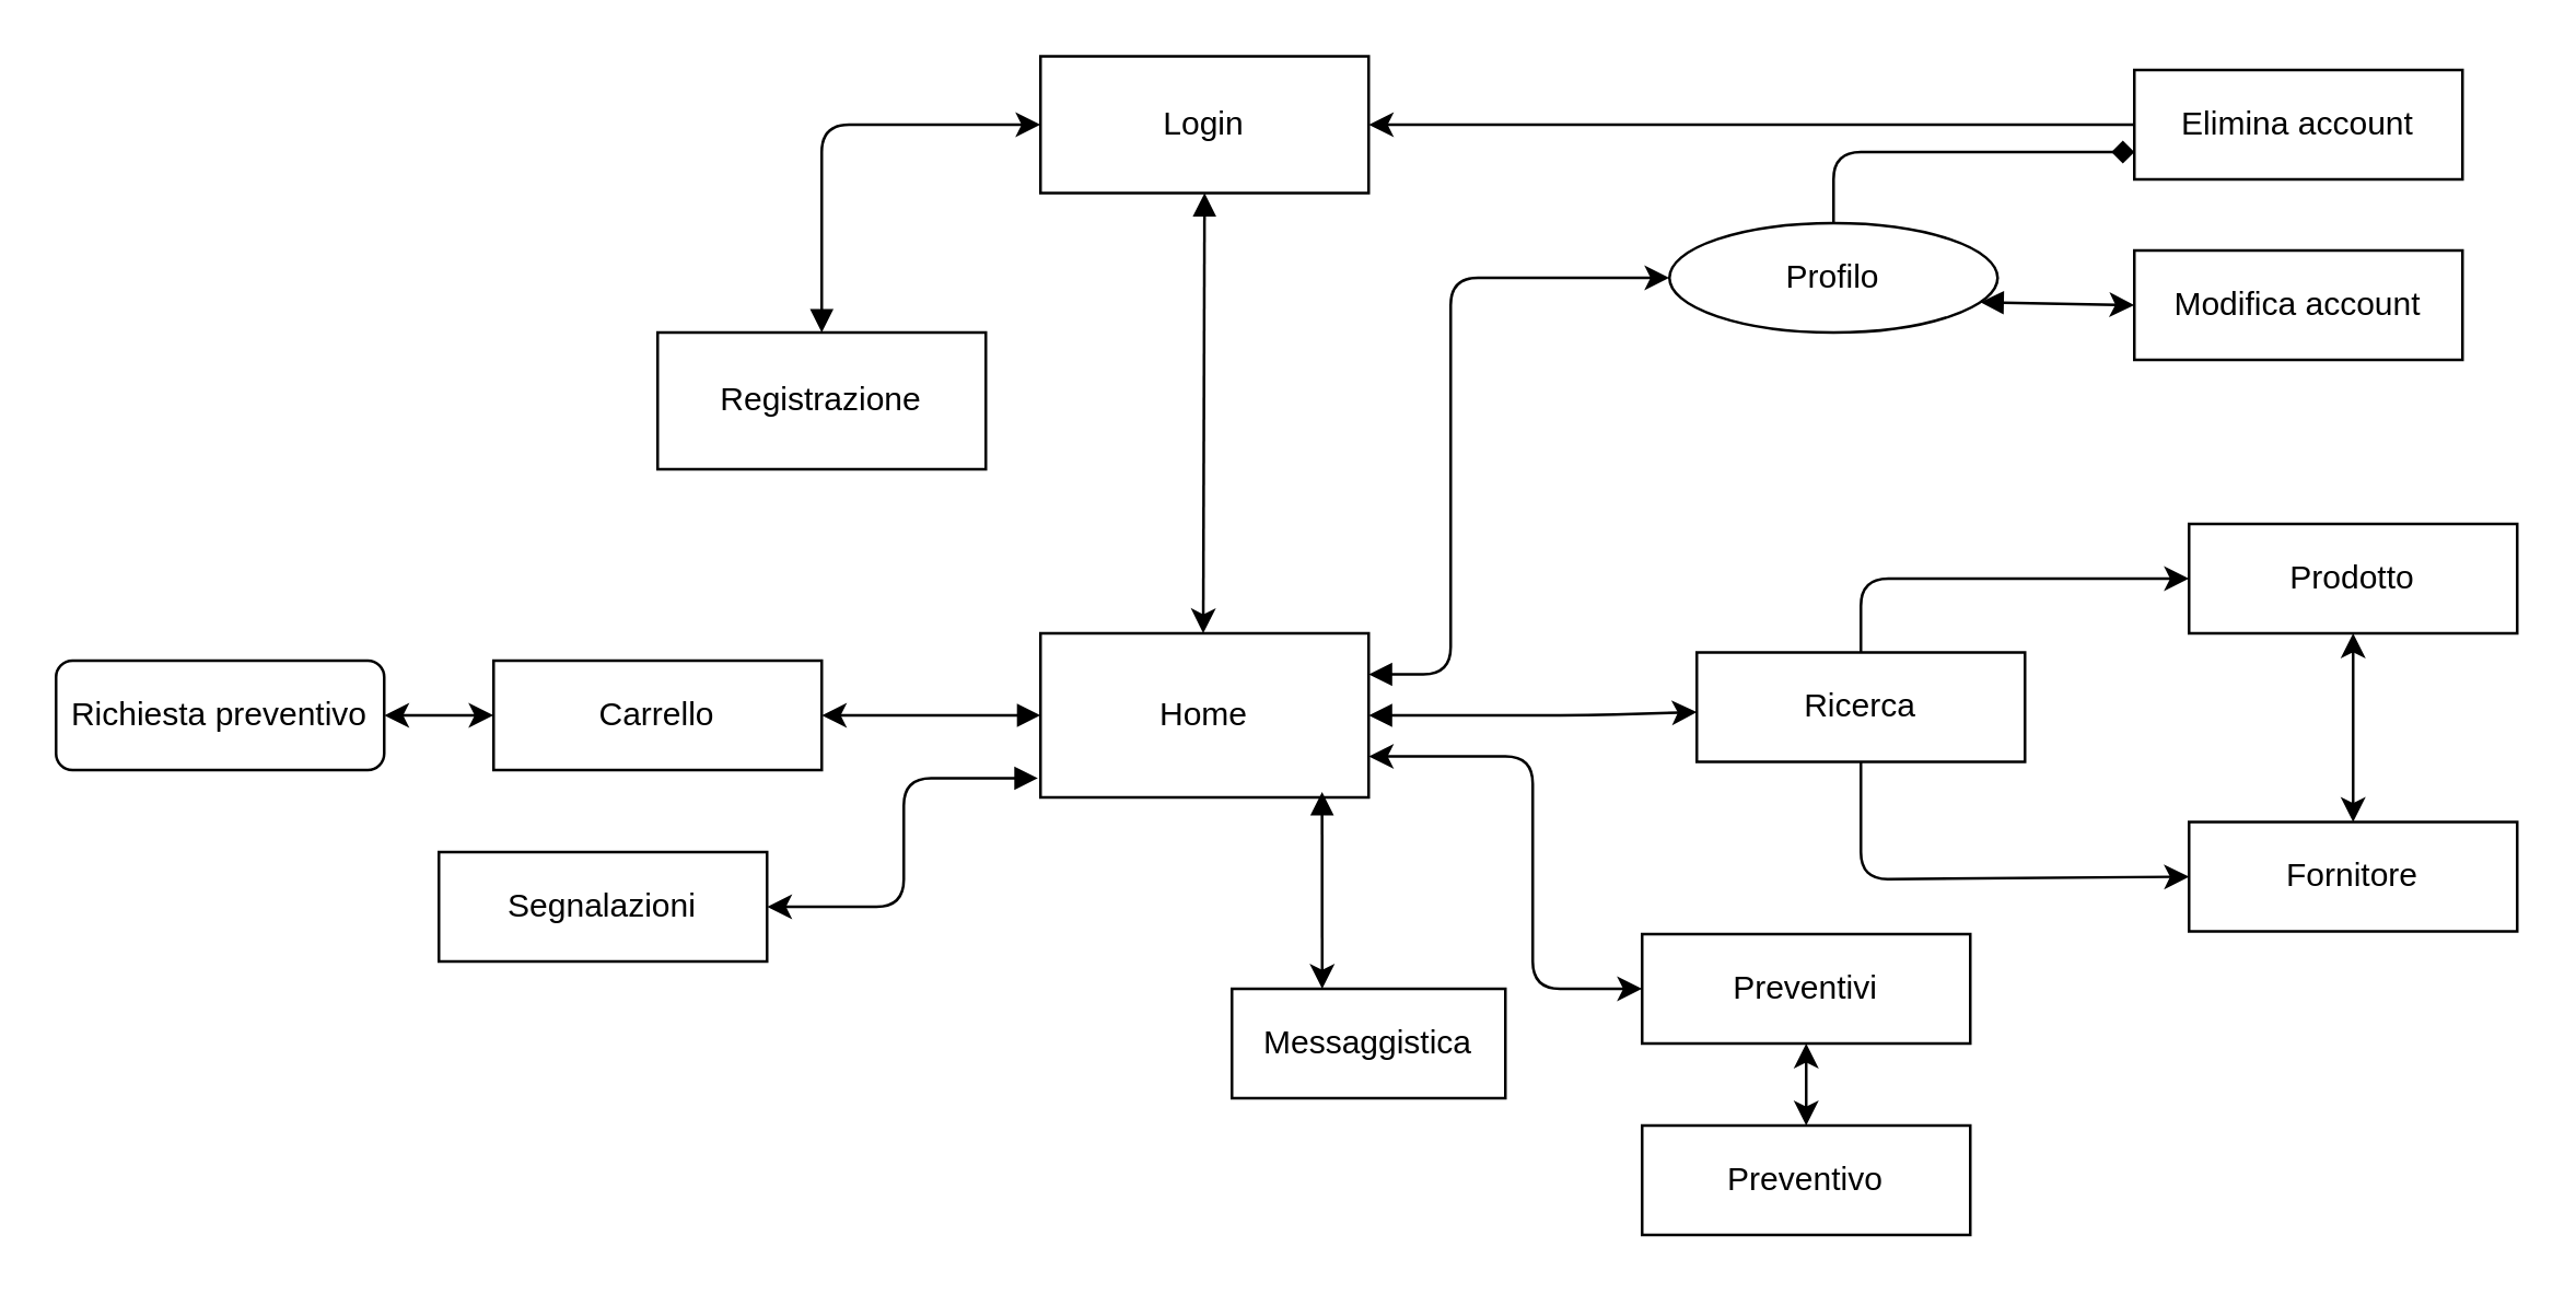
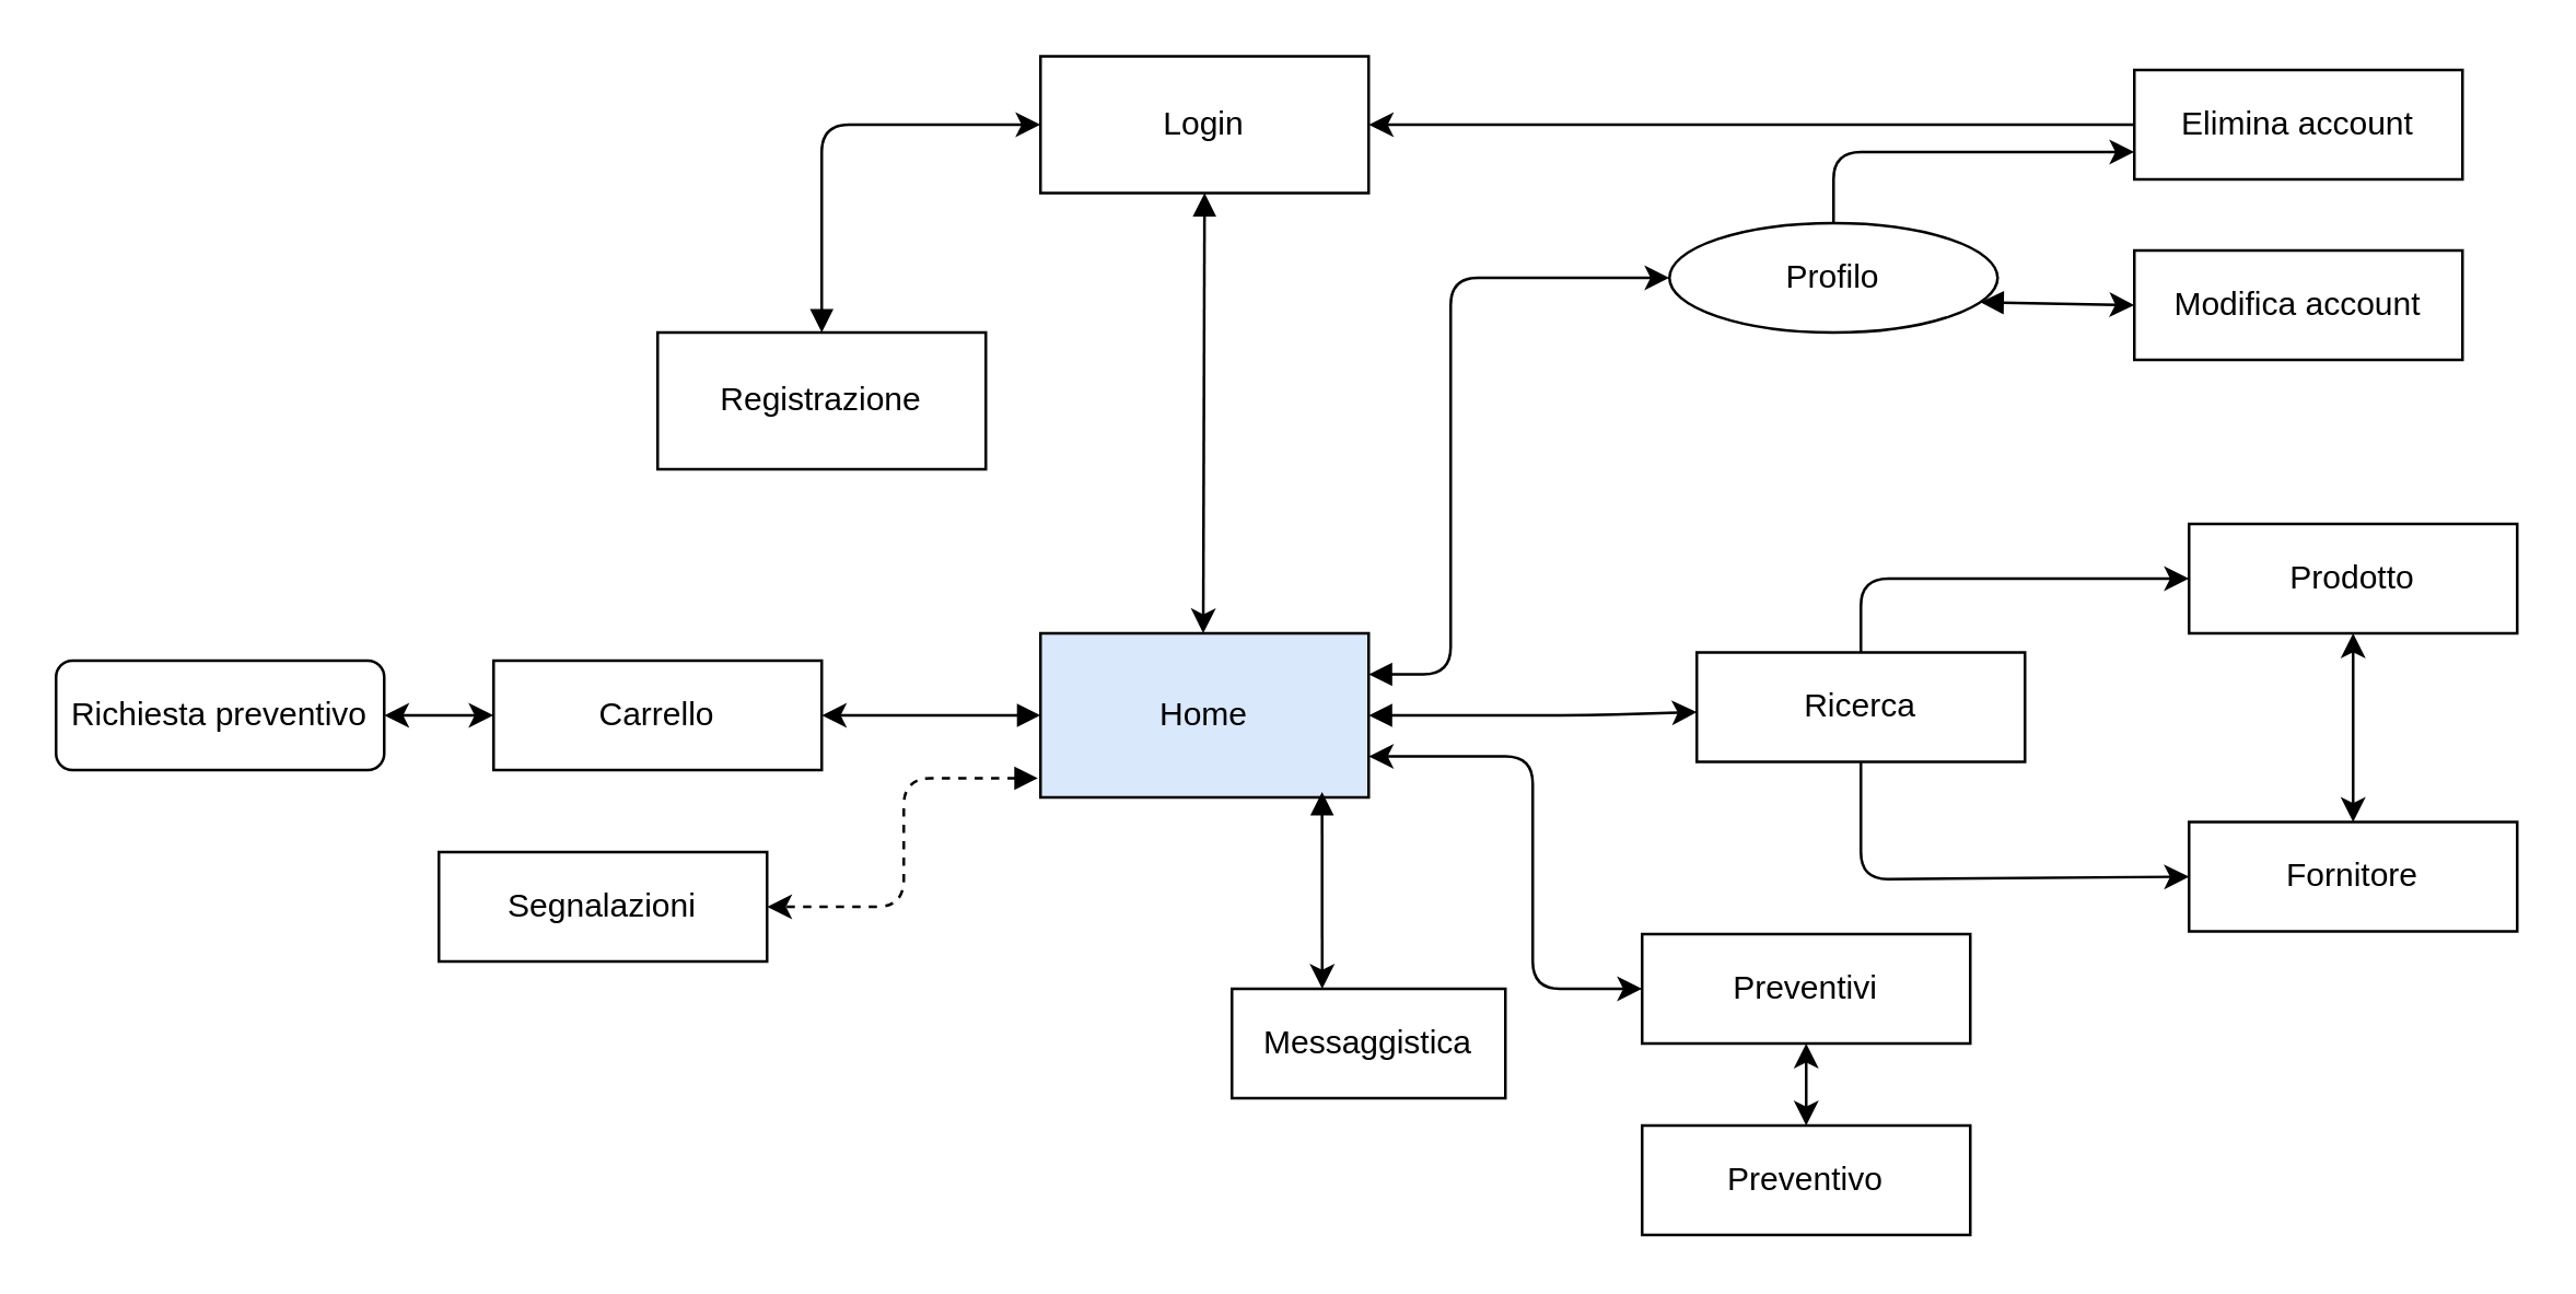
- <mxCell id="25" value="" style="endArrow=diamond;html=1;exitX=0.5;exitY=0;exitDx=0;exitDy=0;entryX=0;entryY=0.75;entryDx=0;entryDy=0;" parent="1" source="7" target="24" edge="1"><mxGeometry width="50" height="50" relative="1" as="geometry"><mxPoint x="740" y="231" as="sourcePoint" /><mxPoint x="790" y="181" as="targetPoint" /><Array as="points"><mxPoint x="670" y="55" /></Array></mxGeometry></mxCell>
+ <mxCell id="25" value="" style="endArrow=classic;html=1;exitX=0.5;exitY=0;exitDx=0;exitDy=0;entryX=0;entryY=0.75;entryDx=0;entryDy=0;" parent="1" source="7" target="24" edge="1"><mxGeometry width="50" height="50" relative="1" as="geometry"><mxPoint x="740" y="231" as="sourcePoint" /><mxPoint x="790" y="181" as="targetPoint" /><Array as="points"><mxPoint x="670" y="55" /></Array></mxGeometry></mxCell>
- <mxCell id="5" value="Home" style="rounded=0;whiteSpace=wrap;html=1;" parent="1" vertex="1"><mxGeometry x="380" y="231" width="120" height="60" as="geometry" /></mxCell>
+ <mxCell id="5" value="Home" style="rounded=0;whiteSpace=wrap;html=1;fillColor=#dae8fc;" parent="1" vertex="1"><mxGeometry x="380" y="231" width="120" height="60" as="geometry" /></mxCell>
- <mxCell id="16" value="" style="endArrow=classic;html=1;exitX=-0.008;exitY=0.883;exitDx=0;exitDy=0;entryX=1;entryY=0.5;entryDx=0;entryDy=0;startArrow=block;startFill=1;exitPerimeter=0;" parent="1" source="5" target="13" edge="1"><mxGeometry width="50" height="50" relative="1" as="geometry"><mxPoint x="720" y="271" as="sourcePoint" /><mxPoint x="770" y="221" as="targetPoint" /><Array as="points"><mxPoint y="284" x="330" /><mxPoint y="331" x="330" /></Array></mxGeometry></mxCell>
+ <mxCell id="16" value="" style="endArrow=classic;html=1;exitX=-0.008;exitY=0.883;exitDx=0;exitDy=0;entryX=1;entryY=0.5;entryDx=0;entryDy=0;startArrow=block;startFill=1;exitPerimeter=0;dashed=1;" parent="1" source="5" target="13" edge="1"><mxGeometry width="50" height="50" relative="1" as="geometry"><mxPoint x="720" y="271" as="sourcePoint" /><mxPoint x="770" y="221" as="targetPoint" /><Array as="points"><mxPoint y="284" x="330" /><mxPoint y="331" x="330" /></Array></mxGeometry></mxCell>
